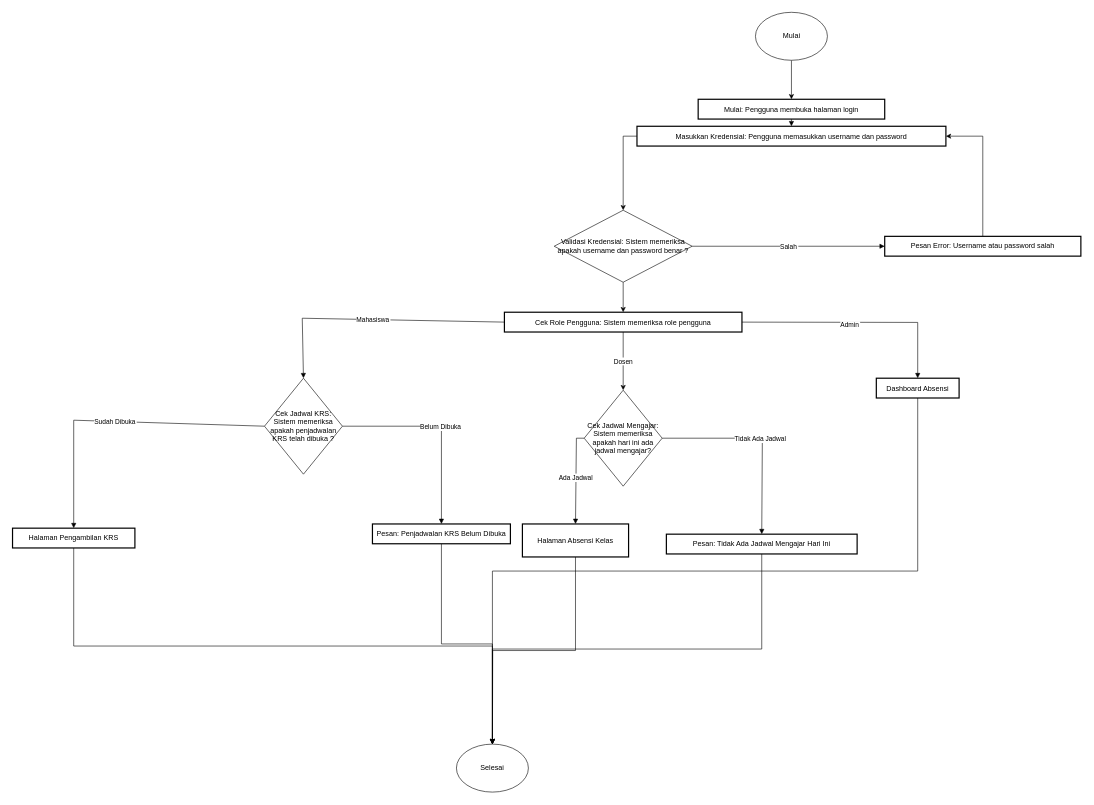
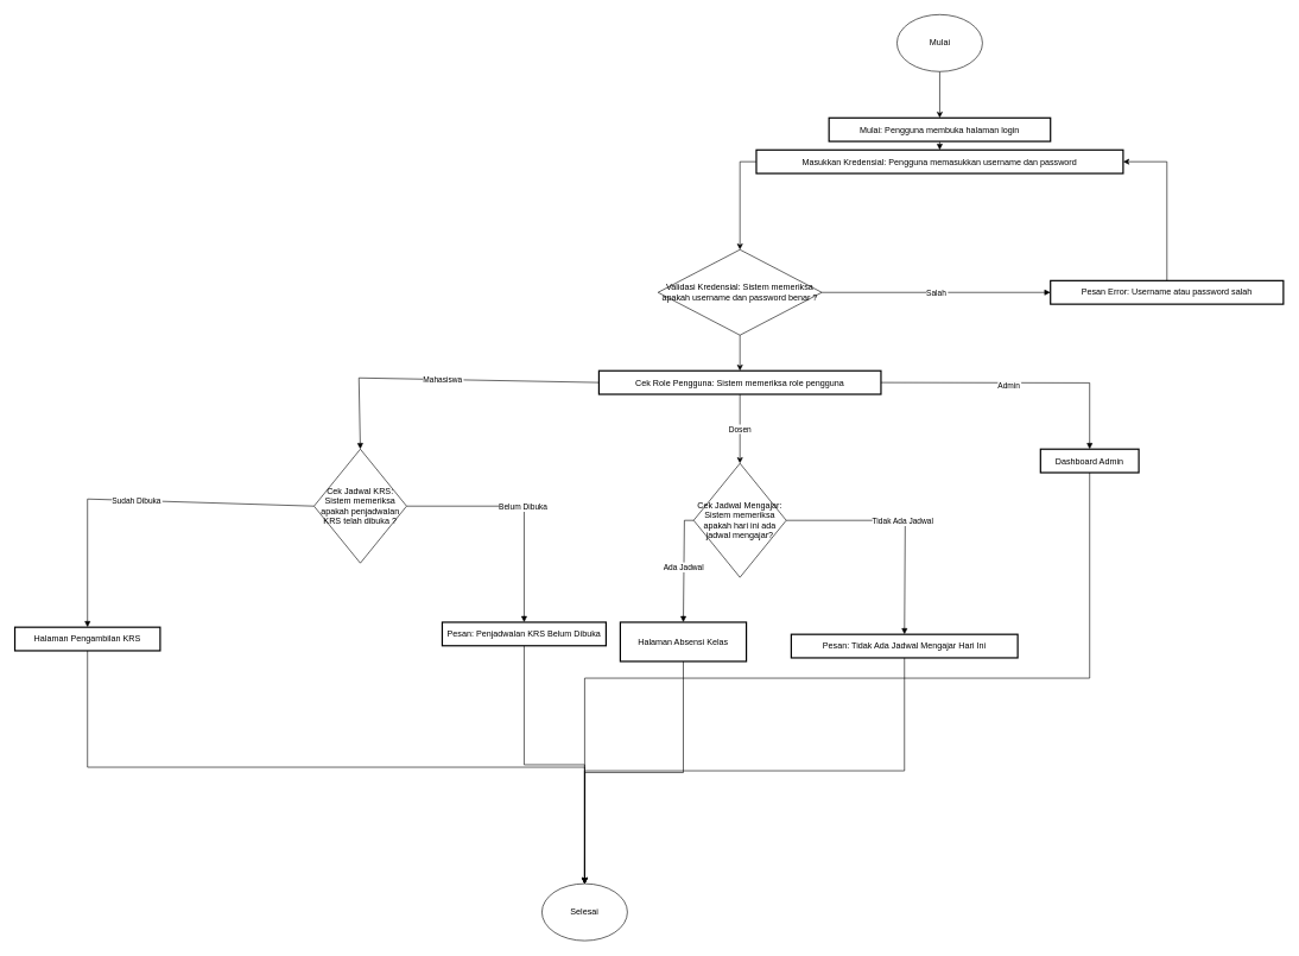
- <mxCell id="10" value="Dashboard Absensi" style="whiteSpace=wrap;strokeWidth=2;" parent="1" vertex="1"><mxGeometry x="1460" y="630" width="138" height="33" as="geometry" /></mxCell>
+ <mxCell id="10" value="Dashboard Admin" style="whiteSpace=wrap;strokeWidth=2;" parent="1" vertex="1"><mxGeometry x="1460" y="630" width="138" height="33" as="geometry" /></mxCell>
